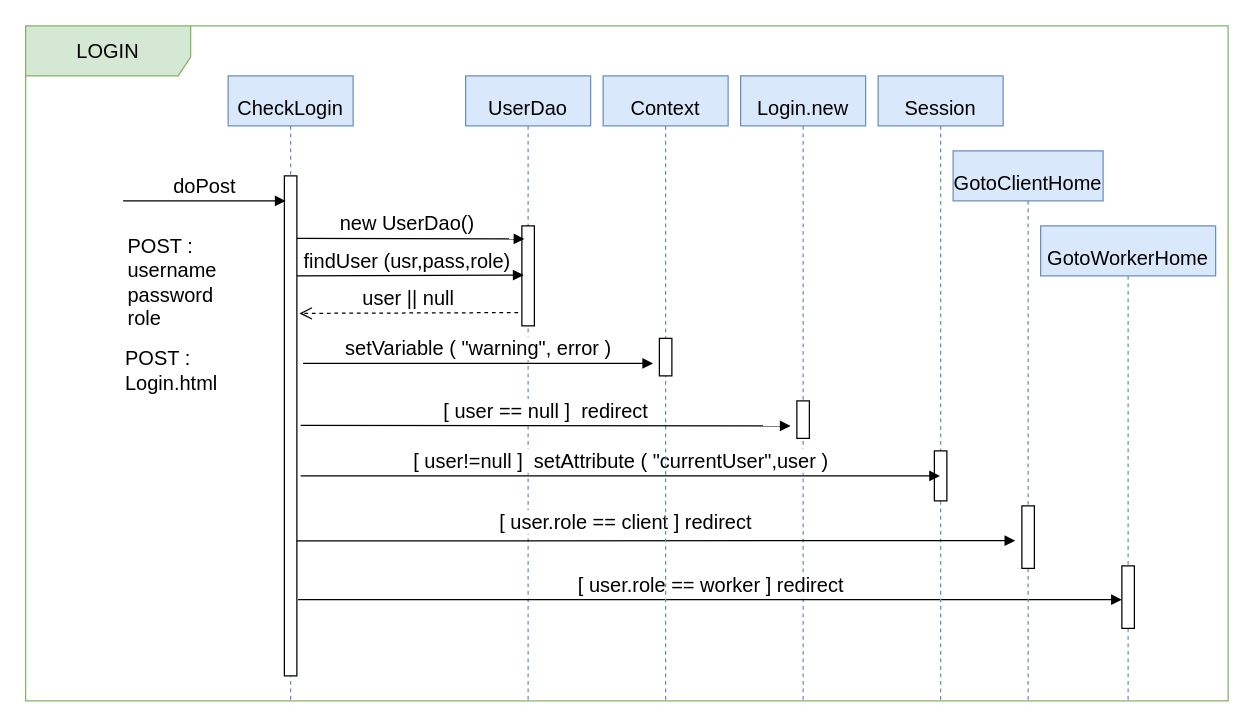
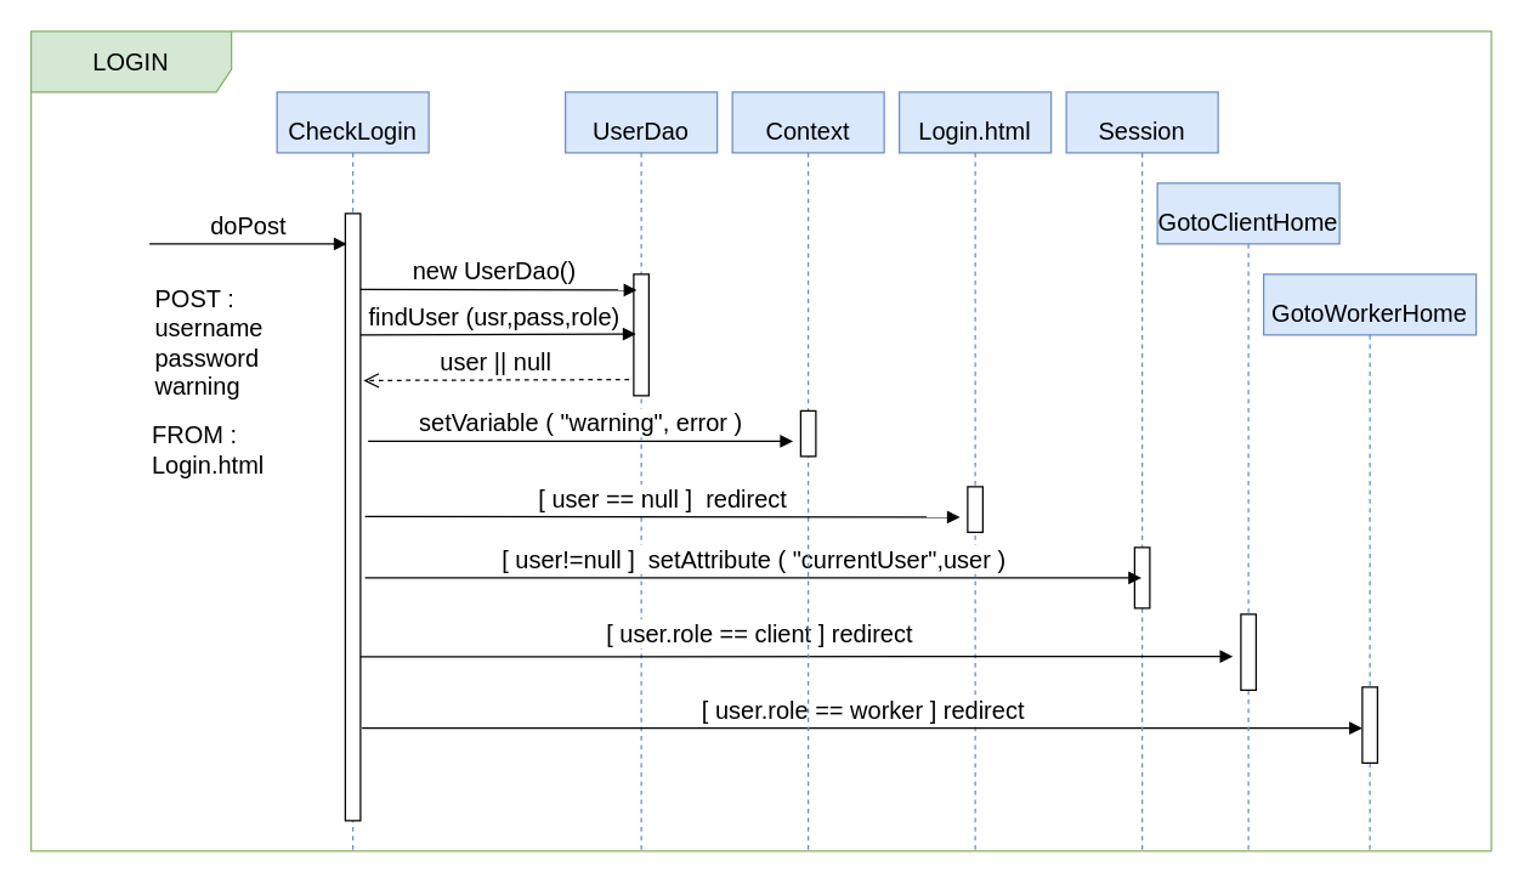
- <mxCell id="7" value="&lt;span style=&quot;font-size: 16px;&quot;&gt;Login.new&lt;/span&gt;" style="shape=umlLifeline;perimeter=lifelinePerimeter;whiteSpace=wrap;html=1;container=1;collapsible=0;recursiveResize=0;outlineConnect=0;fontSize=33;align=center;fillColor=#dae8fc;strokeColor=#6c8ebf;" parent="1" vertex="1"><mxGeometry x="592" y="60" width="100" height="500" as="geometry" /></mxCell>
+ <mxCell id="7" value="&lt;span style=&quot;font-size: 16px;&quot;&gt;Login.html&lt;/span&gt;" style="shape=umlLifeline;perimeter=lifelinePerimeter;whiteSpace=wrap;html=1;container=1;collapsible=0;recursiveResize=0;outlineConnect=0;fontSize=33;align=center;fillColor=#dae8fc;strokeColor=#6c8ebf;" parent="1" vertex="1"><mxGeometry x="592" y="60" width="100" height="500" as="geometry" /></mxCell>
- <mxCell id="16" value="POST :&lt;br&gt;&lt;div style=&quot;&quot;&gt;&lt;span style=&quot;background-color: initial;&quot;&gt;username&lt;/span&gt;&lt;/div&gt;password&lt;br&gt;role" style="text;html=1;strokeColor=none;fillColor=none;align=left;verticalAlign=middle;whiteSpace=wrap;rounded=0;fontSize=16;" parent="1" vertex="1"><mxGeometry x="100" y="190" width="140" height="70" as="geometry" /></mxCell>
+ <mxCell id="16" value="POST :&lt;br&gt;&lt;div style=&quot;&quot;&gt;&lt;span style=&quot;background-color: initial;&quot;&gt;username&lt;/span&gt;&lt;/div&gt;password&lt;br&gt;warning" style="text;html=1;strokeColor=none;fillColor=none;align=left;verticalAlign=middle;whiteSpace=wrap;rounded=0;fontSize=16;" parent="1" vertex="1"><mxGeometry x="100" y="190" width="140" height="70" as="geometry" /></mxCell>
- <mxCell id="22" value="POST :&lt;br&gt;Login.html" style="text;html=1;strokeColor=none;fillColor=none;align=left;verticalAlign=middle;whiteSpace=wrap;rounded=0;fontSize=16;" parent="1" vertex="1"><mxGeometry x="98" y="271" width="102" height="50" as="geometry" /></mxCell>
+ <mxCell id="22" value="FROM :&lt;br&gt;Login.html" style="text;html=1;strokeColor=none;fillColor=none;align=left;verticalAlign=middle;whiteSpace=wrap;rounded=0;fontSize=16;" parent="1" vertex="1"><mxGeometry x="98" y="271" width="102" height="50" as="geometry" /></mxCell>
